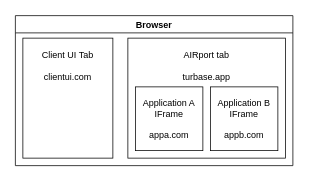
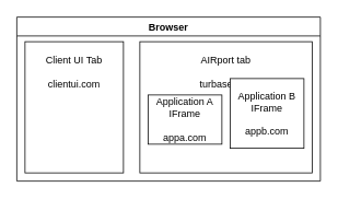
- <mxCell id="4" value="Application A&lt;br&gt;IFrame&lt;br&gt;&lt;br&gt;appa.com" style="rounded=0;whiteSpace=wrap;html=1;" vertex="1" parent="2"><mxGeometry x="160" y="95" width="90" height="85" as="geometry" /></mxCell>
+ <mxCell id="4" value="Application A&lt;br&gt;IFrame&lt;br&gt;&lt;br&gt;appa.com" style="rounded=0;whiteSpace=wrap;html=1;" vertex="1" parent="2"><mxGeometry x="160" y="95" width="90" height="60" as="geometry" /></mxCell>
- <mxCell id="5" value="Application B&lt;br&gt;IFrame&lt;br&gt;&lt;br&gt;appb.com" style="rounded=0;whiteSpace=wrap;html=1;" vertex="1" parent="2"><mxGeometry x="260" y="95" width="90" height="85" as="geometry" /></mxCell>
+ <mxCell id="5" value="Application B&lt;br&gt;IFrame&lt;br&gt;&lt;br&gt;appb.com" style="rounded=0;whiteSpace=wrap;html=1;" vertex="1" parent="2"><mxGeometry x="260" y="75" width="90" height="85" as="geometry" /></mxCell>
